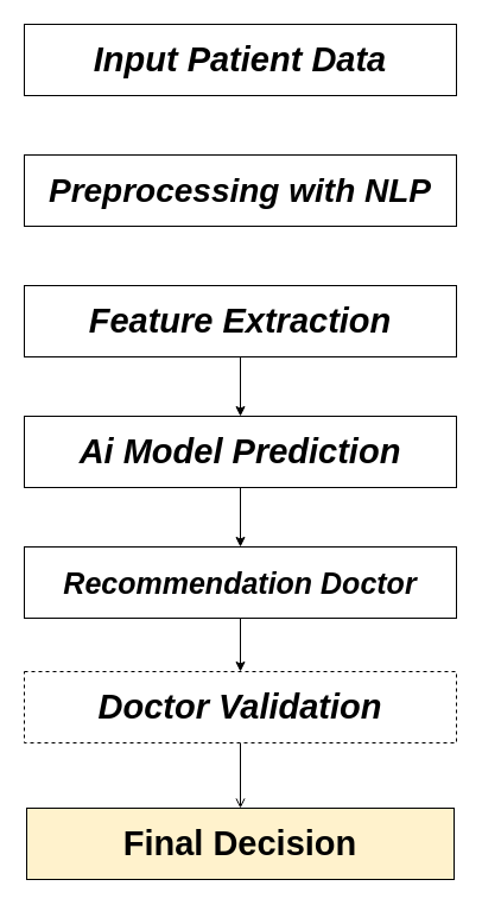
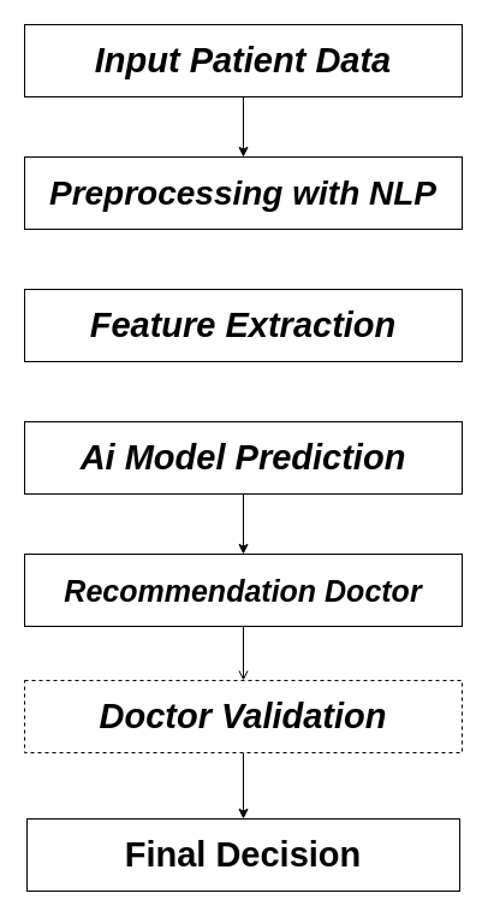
+ <mxCell id="11" value="" style="edgeStyle=orthogonalEdgeStyle;rounded=0;orthogonalLoop=1;jettySize=auto;html=1;" edge="1" parent="1" source="12" target="2"><mxGeometry relative="1" as="geometry" /></mxCell>
- <mxCell id="3" style="edgeStyle=orthogonalEdgeStyle;rounded=0;orthogonalLoop=1;jettySize=auto;html=1;exitX=0.5;exitY=1;exitDx=0;exitDy=0;entryX=0.5;entryY=0;entryDx=0;entryDy=0;" edge="1" parent="1" source="4" target="6"><mxGeometry relative="1" as="geometry" /></mxCell>
- <mxCell id="7" style="edgeStyle=orthogonalEdgeStyle;rounded=0;orthogonalLoop=1;jettySize=auto;html=1;exitX=0.5;exitY=1;exitDx=0;exitDy=0;entryX=0.5;entryY=0;entryDx=0;entryDy=0;" edge="1" parent="1" source="8" target="10"><mxGeometry relative="1" as="geometry" /></mxCell>
+ <mxCell id="7" style="edgeStyle=orthogonalEdgeStyle;rounded=0;orthogonalLoop=1;jettySize=auto;html=1;exitX=0.5;exitY=1;exitDx=0;exitDy=0;entryX=0.5;entryY=0;entryDx=0;entryDy=0;endArrow=open;" edge="1" parent="1" source="8" target="10"><mxGeometry relative="1" as="geometry" /></mxCell>
- <mxCell id="9" style="edgeStyle=orthogonalEdgeStyle;rounded=0;orthogonalLoop=1;jettySize=auto;html=1;exitX=0.5;exitY=1;exitDx=0;exitDy=0;entryX=0.5;entryY=0;entryDx=0;entryDy=0;endArrow=open;" edge="1" parent="1" source="10" target="13"><mxGeometry relative="1" as="geometry" /></mxCell>
+ <mxCell id="9" style="edgeStyle=orthogonalEdgeStyle;rounded=0;orthogonalLoop=1;jettySize=auto;html=1;exitX=0.5;exitY=1;exitDx=0;exitDy=0;entryX=0.5;entryY=0;entryDx=0;entryDy=0;" edge="1" parent="1" source="10" target="13"><mxGeometry relative="1" as="geometry" /></mxCell>
- <mxCell id="13" value="&lt;font style=&quot;font-size: 29px;&quot;&gt;&lt;b&gt;Final Decision&lt;/b&gt;&lt;/font&gt;" style="rounded=0;whiteSpace=wrap;html=1;fillColor=#fff2cc;" vertex="1" parent="1"><mxGeometry x="22" y="680" width="360" height="60" as="geometry" /></mxCell>
+ <mxCell id="13" value="&lt;font style=&quot;font-size: 29px;&quot;&gt;&lt;b&gt;Final Decision&lt;/b&gt;&lt;/font&gt;" style="rounded=0;whiteSpace=wrap;html=1;" vertex="1" parent="1"><mxGeometry x="22" y="680" width="360" height="60" as="geometry" /></mxCell>
